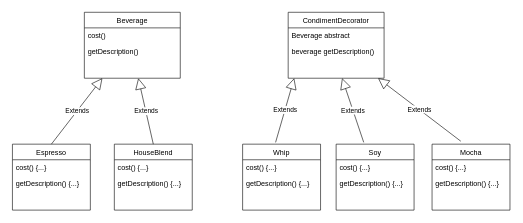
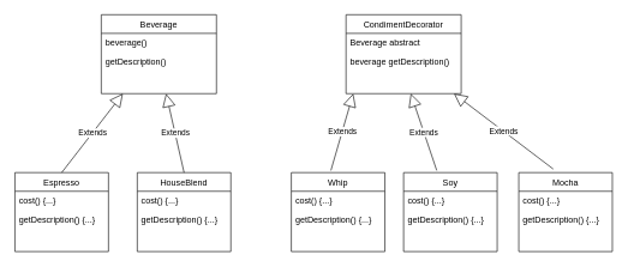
- <mxCell id="3" value="cost()" style="text;align=left;verticalAlign=top;spacingLeft=4;spacingRight=4;overflow=hidden;rotatable=0;points=[[0,0.5],[1,0.5]];portConstraint=eastwest;" parent="2" vertex="1"><mxGeometry y="26" width="160" height="26" as="geometry" /></mxCell>
+ <mxCell id="3" value="beverage()" style="text;align=left;verticalAlign=top;spacingLeft=4;spacingRight=4;overflow=hidden;rotatable=0;points=[[0,0.5],[1,0.5]];portConstraint=eastwest;" parent="2" vertex="1"><mxGeometry y="26" width="160" height="26" as="geometry" /></mxCell>
